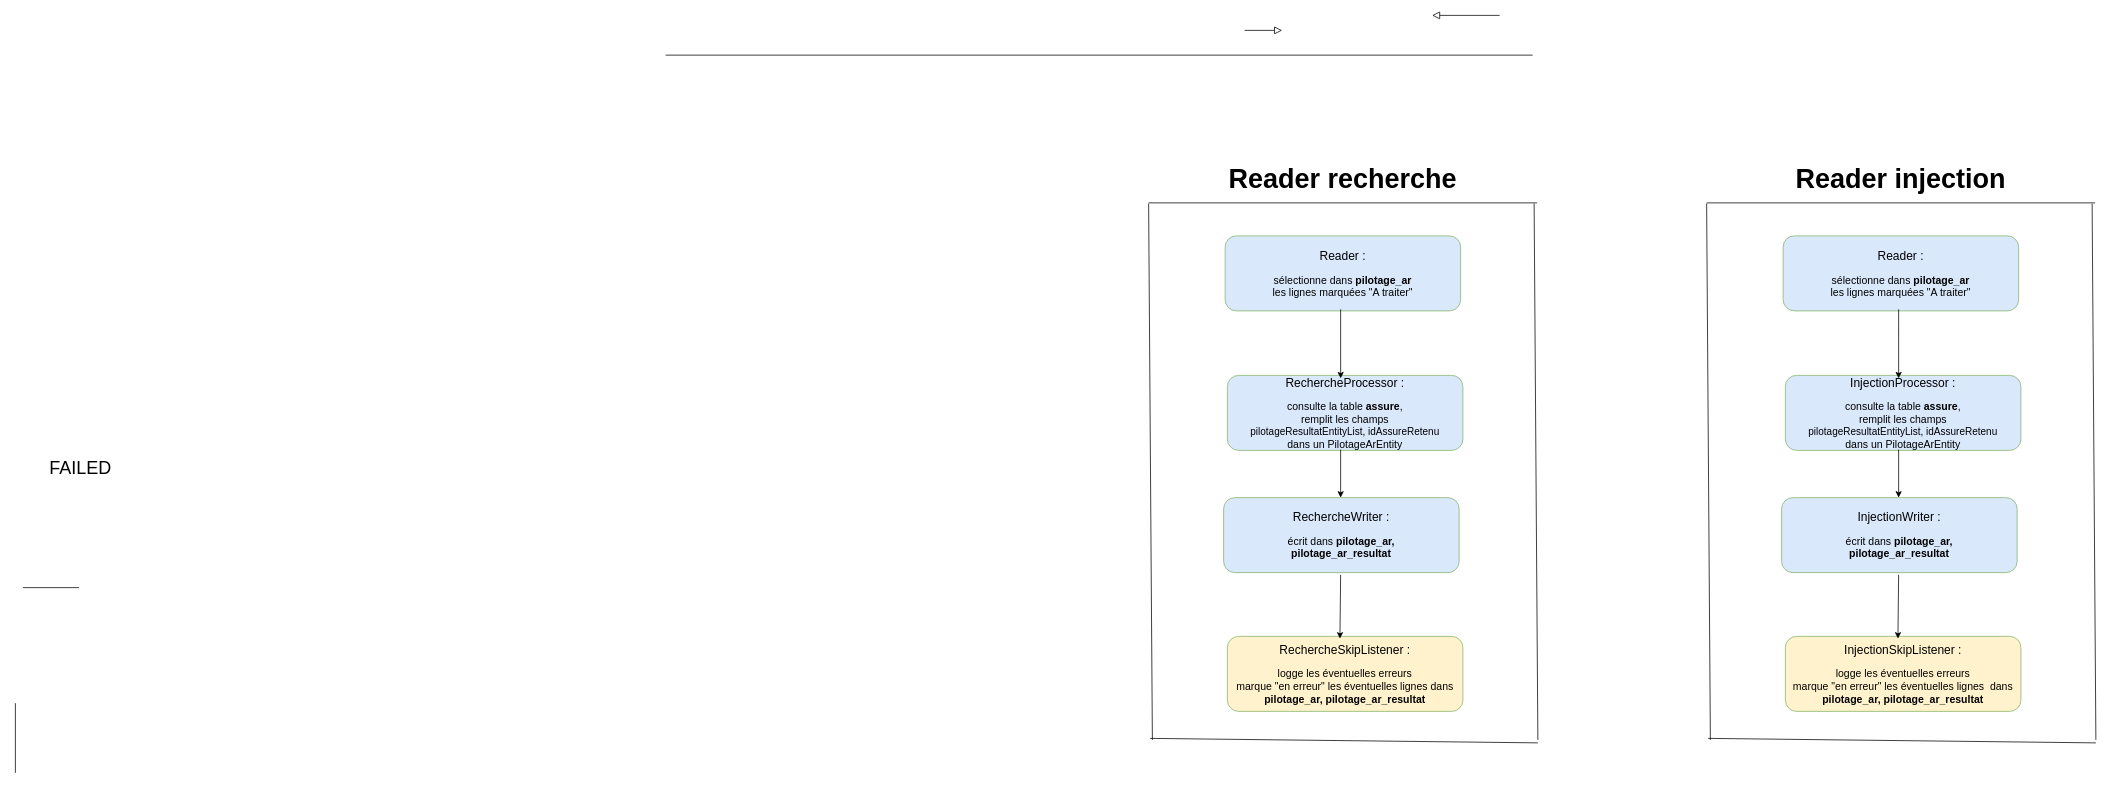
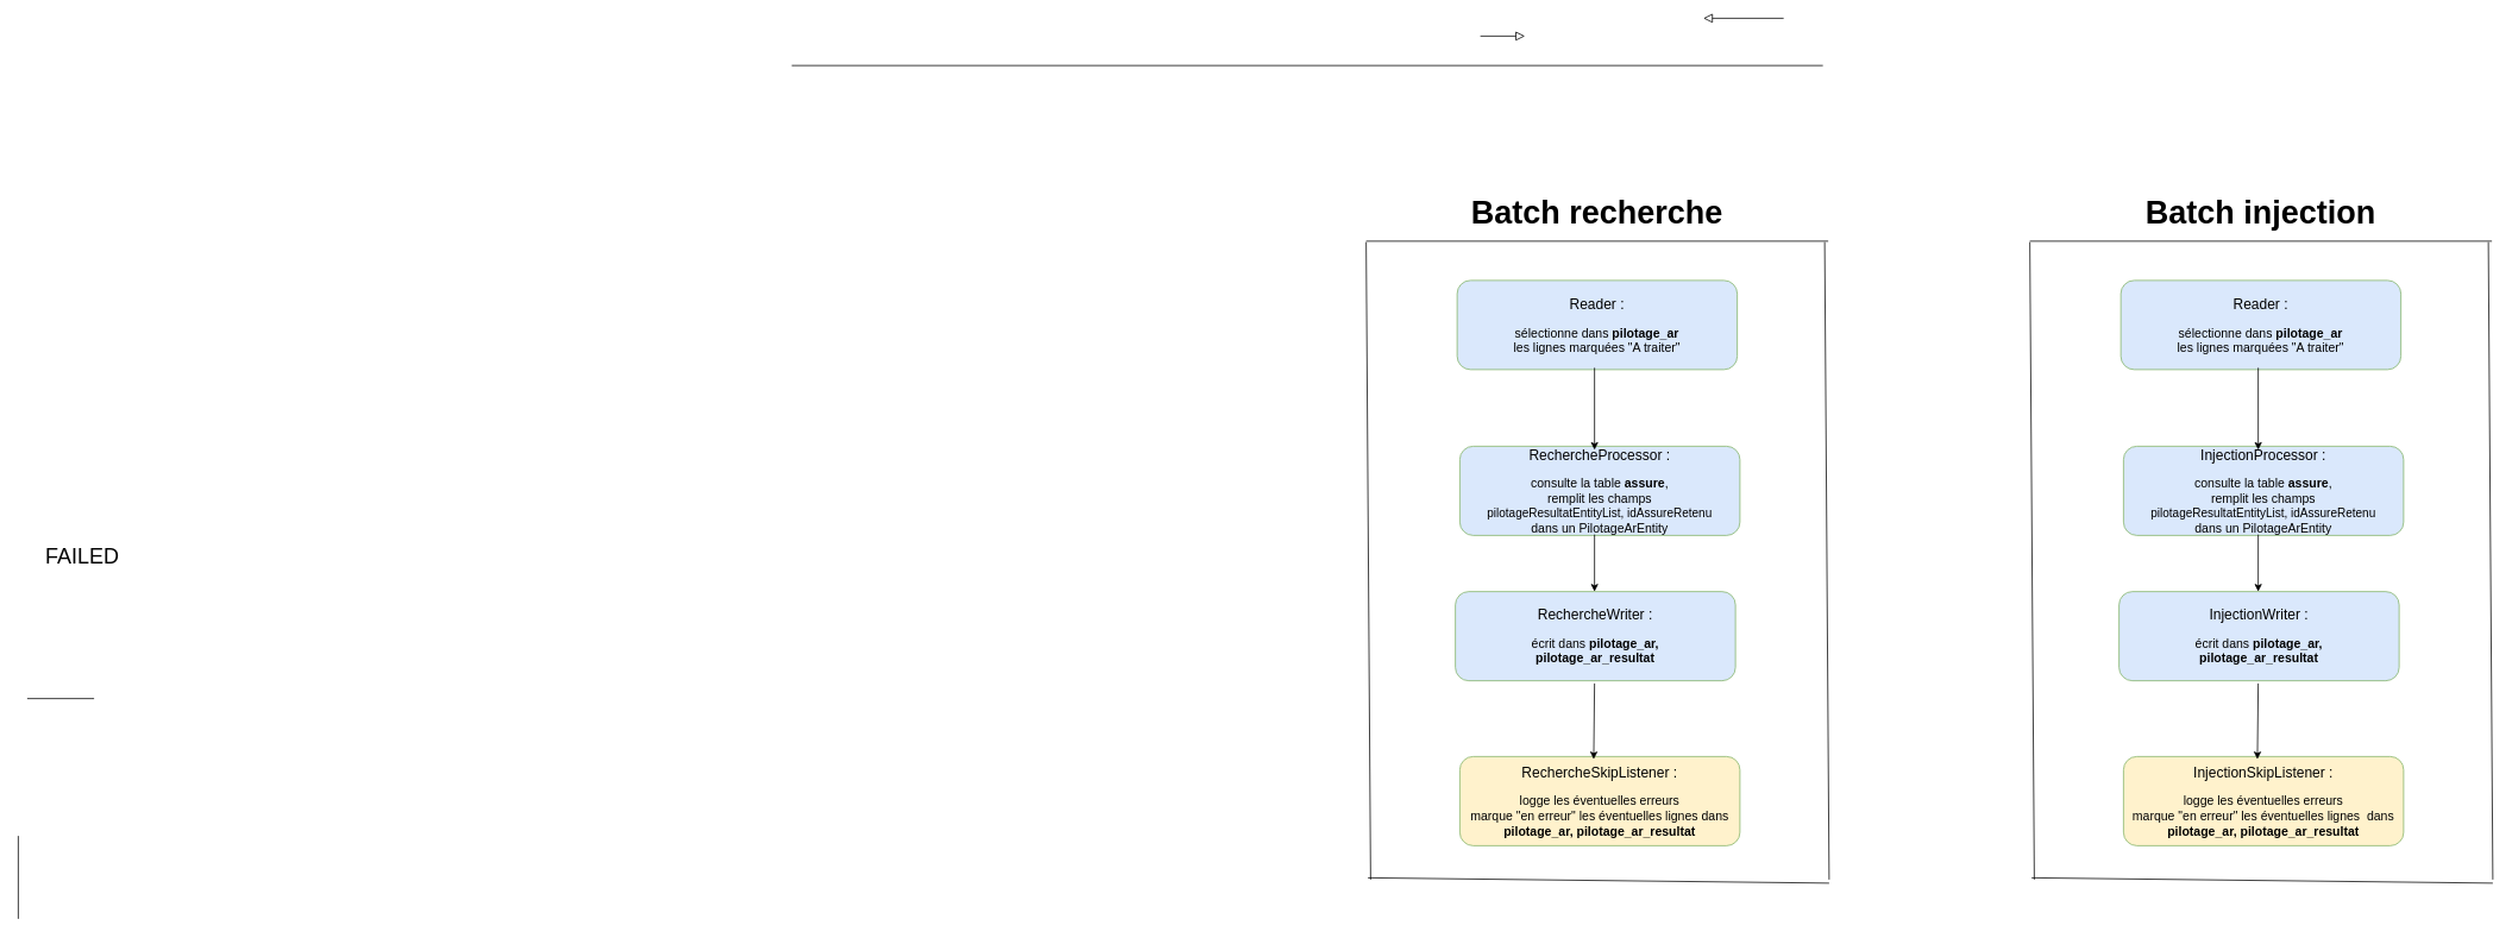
- <mxCell id="14" value="&lt;div&gt;&lt;font style=&quot;font-size: 36px;&quot;&gt;&lt;b&gt;Reader recherche&lt;br&gt;&lt;/b&gt;&lt;/font&gt;&lt;/div&gt;&lt;div&gt;&lt;font size=&quot;3&quot;&gt;&lt;b&gt;&lt;br&gt;&lt;/b&gt;&lt;/font&gt;&lt;/div&gt;" style="text;html=1;align=center;verticalAlign=middle;whiteSpace=wrap;rounded=0;" parent="1" vertex="1"><mxGeometry x="1556" y="208" width="468" height="78" as="geometry" /></mxCell>
+ <mxCell id="14" value="&lt;div&gt;&lt;font style=&quot;font-size: 36px;&quot;&gt;&lt;b&gt;Batch recherche&lt;br&gt;&lt;/b&gt;&lt;/font&gt;&lt;/div&gt;&lt;div&gt;&lt;font size=&quot;3&quot;&gt;&lt;b&gt;&lt;br&gt;&lt;/b&gt;&lt;/font&gt;&lt;/div&gt;" style="text;html=1;align=center;verticalAlign=middle;whiteSpace=wrap;rounded=0;" parent="1" vertex="1"><mxGeometry x="1556" y="208" width="468" height="78" as="geometry" /></mxCell>
- <mxCell id="27" value="&lt;div&gt;&lt;font style=&quot;font-size: 36px;&quot;&gt;&lt;b&gt;Reader injection&lt;br&gt;&lt;/b&gt;&lt;/font&gt;&lt;/div&gt;&lt;div&gt;&lt;font size=&quot;3&quot;&gt;&lt;b&gt;&lt;br&gt;&lt;/b&gt;&lt;/font&gt;&lt;/div&gt;" style="text;html=1;align=center;verticalAlign=middle;whiteSpace=wrap;rounded=0;" vertex="1" parent="1"><mxGeometry x="2300" y="208" width="468" height="78" as="geometry" /></mxCell>
+ <mxCell id="27" value="&lt;div&gt;&lt;font style=&quot;font-size: 36px;&quot;&gt;&lt;b&gt;Batch injection&lt;br&gt;&lt;/b&gt;&lt;/font&gt;&lt;/div&gt;&lt;div&gt;&lt;font size=&quot;3&quot;&gt;&lt;b&gt;&lt;br&gt;&lt;/b&gt;&lt;/font&gt;&lt;/div&gt;" style="text;html=1;align=center;verticalAlign=middle;whiteSpace=wrap;rounded=0;" vertex="1" parent="1"><mxGeometry x="2300" y="208" width="468" height="78" as="geometry" /></mxCell>
- <mxCell id="18" value="&lt;font style=&quot;font-size: 24px;&quot;&gt;FAILED&lt;/font&gt;" style="text;html=1;align=center;verticalAlign=middle;whiteSpace=wrap;rounded=0;" parent="1" vertex="1"><mxGeometry x="42" y="594" width="130" height="60" as="geometry" /></mxCell>
+ <mxCell id="18" value="&lt;font style=&quot;font-size: 24px;&quot;&gt;FAILED&lt;/font&gt;" style="text;html=1;align=center;verticalAlign=middle;whiteSpace=wrap;rounded=0;" parent="1" vertex="1"><mxGeometry x="27" y="594" width="130" height="60" as="geometry" /></mxCell>
